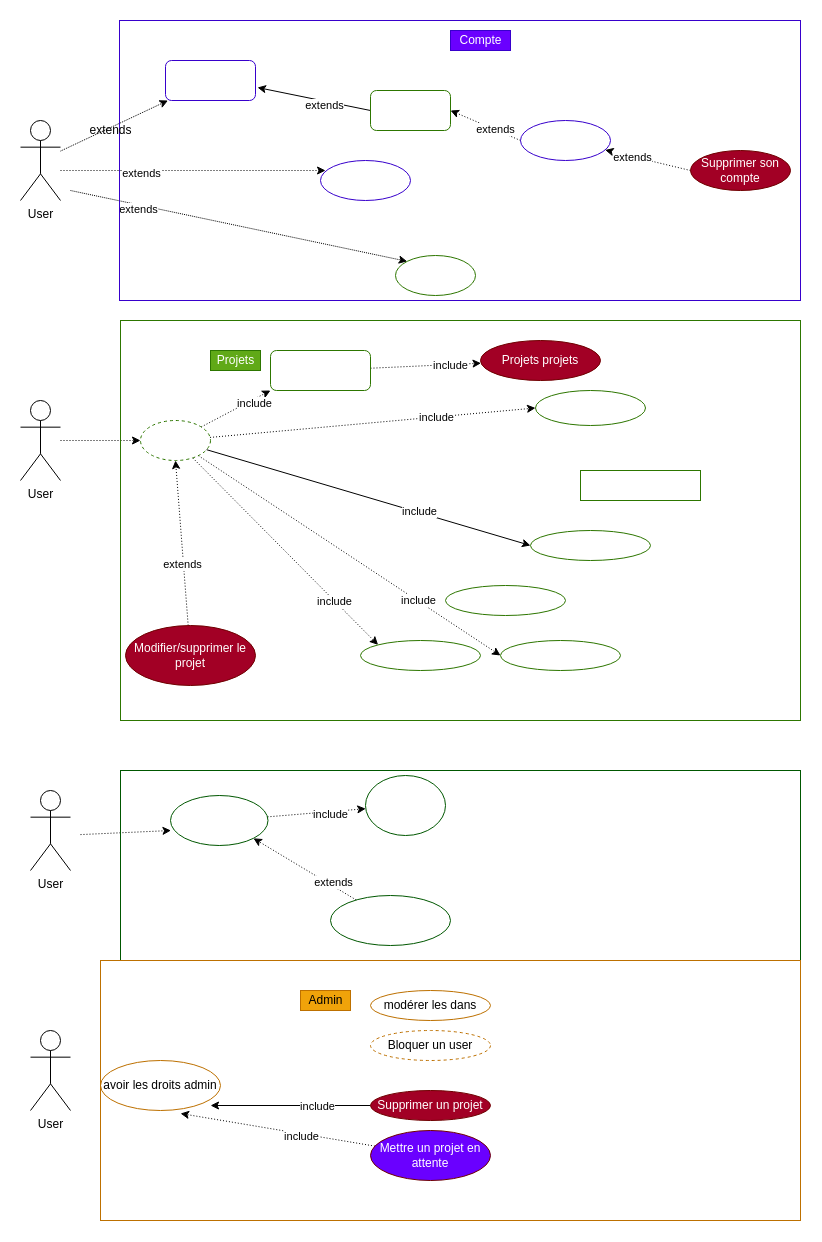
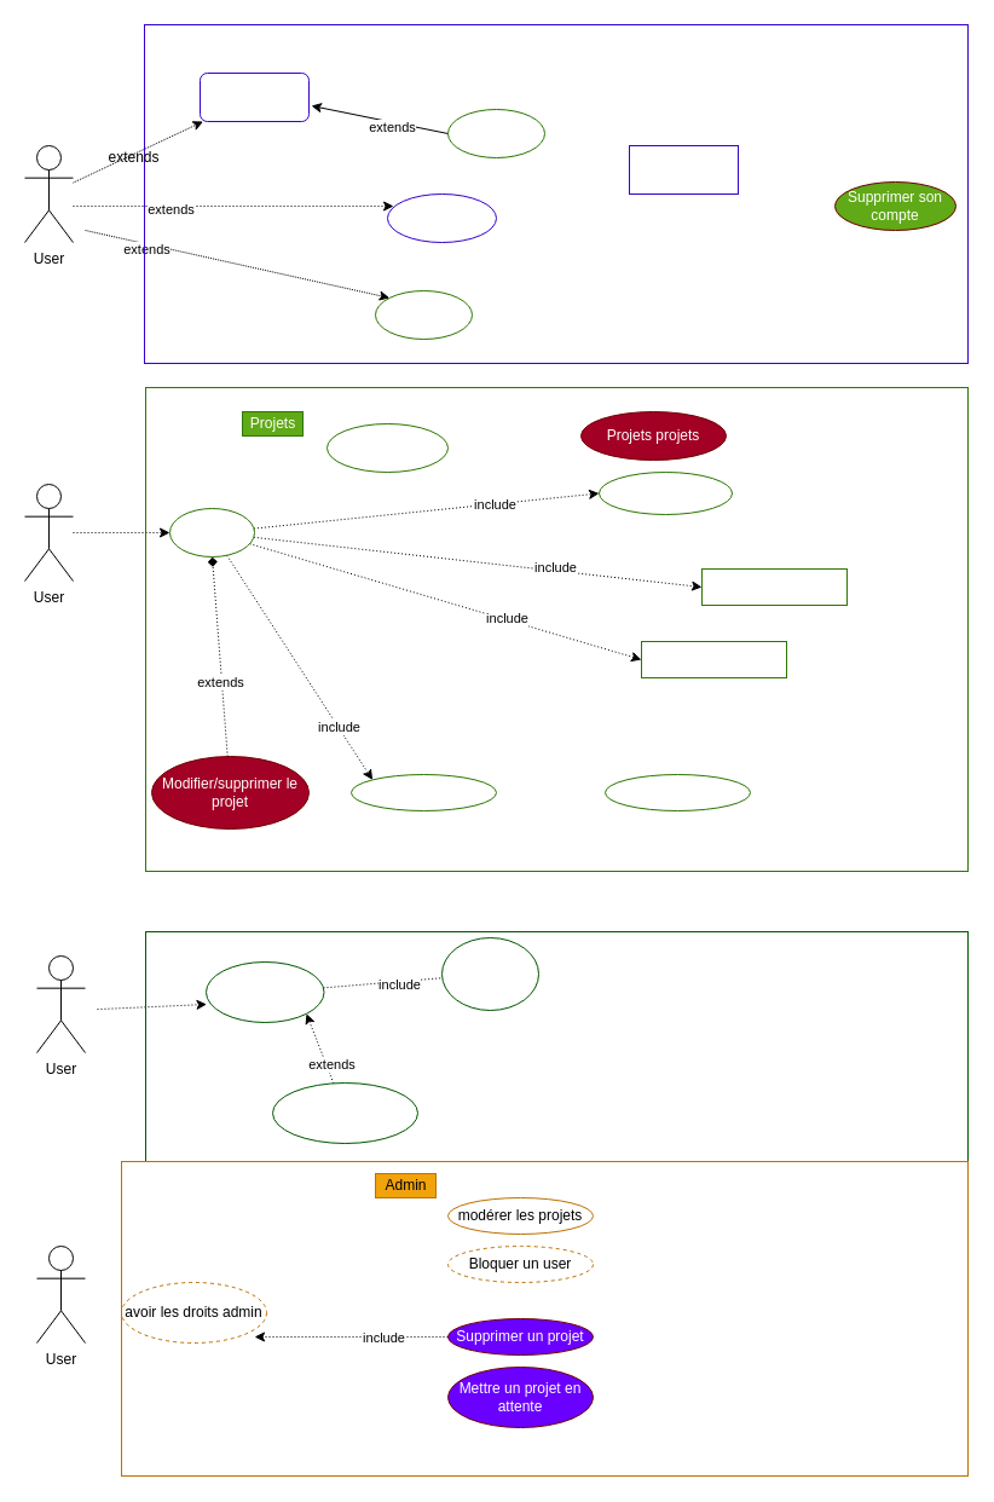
- <mxCell id="30" value="Compte" style="text;html=1;resizable=0;autosize=1;align=center;verticalAlign=middle;points=[];fillColor=#6a00ff;strokeColor=#3700CC;rounded=0;fontColor=#ffffff;" vertex="1" parent="1"><mxGeometry x="450" y="30" width="60" height="20" as="geometry" /></mxCell>
- <mxCell id="34" value="Voir ses projets" style="whiteSpace=wrap;html=1;fillColor=none;fontColor=#ffffff;strokeColor=#2D7600;rounded=1;" vertex="1" parent="1"><mxGeometry x="370" y="90" width="80" height="40" as="geometry" /></mxCell>
+ <mxCell id="34" value="Voir ses projets" style="ellipse;whiteSpace=wrap;html=1;fillColor=none;fontColor=#ffffff;strokeColor=#2D7600;" vertex="1" parent="1"><mxGeometry x="370" y="90" width="80" height="40" as="geometry" /></mxCell>
- <mxCell id="24" style="edgeStyle=none;html=1;exitX=0;exitY=0.5;exitDx=0;exitDy=0;entryX=1;entryY=0.5;entryDx=0;entryDy=0;dashed=1;dashPattern=1 2;" edge="1" parent="1" source="26" target="34"><mxGeometry relative="1" as="geometry" /></mxCell>
- <mxCell id="25" value="extends" style="edgeLabel;html=1;align=center;verticalAlign=middle;resizable=0;points=[];" vertex="1" connectable="0" parent="24"><mxGeometry x="-0.272" y="-1" relative="1" as="geometry"><mxPoint as="offset" /></mxGeometry></mxCell>
- <mxCell id="26" value="Modifier son compte" style="ellipse;whiteSpace=wrap;html=1;fillColor=none;fontColor=#ffffff;strokeColor=#3700CC;" vertex="1" parent="1"><mxGeometry x="520" y="120" width="90" height="40" as="geometry" /></mxCell>
+ <mxCell id="26" value="Modifier son compte" style="whiteSpace=wrap;html=1;fillColor=none;fontColor=#ffffff;strokeColor=#3700CC;rounded=0;" vertex="1" parent="1"><mxGeometry x="520" y="120" width="90" height="40" as="geometry" /></mxCell>
- <mxCell id="27" style="edgeStyle=none;html=1;exitX=0;exitY=0.5;exitDx=0;exitDy=0;dashed=1;dashPattern=1 2;" edge="1" parent="1" source="29" target="26"><mxGeometry relative="1" as="geometry" /></mxCell>
- <mxCell id="28" value="extends" style="edgeLabel;html=1;align=center;verticalAlign=middle;resizable=0;points=[];" vertex="1" connectable="0" parent="27"><mxGeometry x="0.376" y="1" relative="1" as="geometry"><mxPoint as="offset" /></mxGeometry></mxCell>
- <mxCell id="29" value="Supprimer son compte" style="ellipse;whiteSpace=wrap;html=1;fillColor=#a20025;fontColor=#ffffff;strokeColor=#6F0000;" vertex="1" parent="1"><mxGeometry x="690" y="150" width="100" height="40" as="geometry" /></mxCell>
+ <mxCell id="29" value="Supprimer son compte" style="ellipse;whiteSpace=wrap;html=1;fillColor=#60a917;fontColor=#ffffff;strokeColor=#6F0000;" vertex="1" parent="1"><mxGeometry x="690" y="150" width="100" height="40" as="geometry" /></mxCell>
- <mxCell id="31" value="Voir projets existants" style="ellipse;whiteSpace=wrap;html=1;fillColor=none;fontColor=#ffffff;strokeColor=#2D7600;" vertex="1" parent="1"><mxGeometry x="395" y="255" width="80" height="40" as="geometry" /></mxCell>
+ <mxCell id="31" value="Voir projets existants" style="ellipse;whiteSpace=wrap;html=1;fillColor=none;fontColor=#ffffff;strokeColor=#2D7600;" vertex="1" parent="1"><mxGeometry x="310" y="240" width="80" height="40" as="geometry" /></mxCell>
- <mxCell id="49" value="Projets" style="text;html=1;resizable=0;autosize=1;align=center;verticalAlign=middle;points=[];fillColor=#60a917;strokeColor=#2D7600;rounded=0;fontColor=#ffffff;" vertex="1" parent="1"><mxGeometry x="210" y="350" width="50" height="20" as="geometry" /></mxCell>
+ <mxCell id="49" value="Projets" style="text;html=1;resizable=0;autosize=1;align=center;verticalAlign=middle;points=[];fillColor=#60a917;strokeColor=#2D7600;rounded=0;fontColor=#ffffff;" vertex="1" parent="1"><mxGeometry x="200" y="340" width="50" height="20" as="geometry" /></mxCell>
- <mxCell id="38" style="edgeStyle=none;html=1;dashed=1;dashPattern=1 2;" edge="1" parent="1" source="40" target="55"><mxGeometry relative="1" as="geometry" /></mxCell>
- <mxCell id="39" value="include" style="edgeLabel;html=1;align=center;verticalAlign=middle;resizable=0;points=[];" vertex="1" connectable="0" parent="38"><mxGeometry x="0.449" relative="1" as="geometry"><mxPoint as="offset" /></mxGeometry></mxCell>
- <mxCell id="40" value="Être connecté" style="whiteSpace=wrap;html=1;fillColor=none;fontColor=#ffffff;strokeColor=#2D7600;rounded=1;" vertex="1" parent="1"><mxGeometry x="270" y="350" width="100" height="40" as="geometry" /></mxCell>
+ <mxCell id="40" value="Être connecté" style="ellipse;whiteSpace=wrap;html=1;fillColor=none;fontColor=#ffffff;strokeColor=#2D7600;" vertex="1" parent="1"><mxGeometry x="270" y="350" width="100" height="40" as="geometry" /></mxCell>
- <mxCell id="41" value="Définir date de fin&amp;nbsp;" style="ellipse;whiteSpace=wrap;html=1;fillColor=none;fontColor=#ffffff;strokeColor=#2D7600;" vertex="1" parent="1"><mxGeometry x="535" y="390" width="110" height="35" as="geometry" /></mxCell>
+ <mxCell id="41" value="Définir date de fin&amp;nbsp;" style="ellipse;whiteSpace=wrap;html=1;fillColor=none;fontColor=#ffffff;strokeColor=#2D7600;" vertex="1" parent="1"><mxGeometry x="495" y="390" width="110" height="35" as="geometry" /></mxCell>
- <mxCell id="11" style="edgeStyle=none;html=1;entryX=0;entryY=1;entryDx=0;entryDy=0;dashed=1;dashPattern=1 2;" edge="1" parent="1" source="23" target="40"><mxGeometry relative="1" as="geometry" /></mxCell>
- <mxCell id="12" value="include" style="edgeLabel;html=1;align=center;verticalAlign=middle;resizable=0;points=[];" vertex="1" connectable="0" parent="11"><mxGeometry x="0.491" y="-4" relative="1" as="geometry"><mxPoint as="offset" /></mxGeometry></mxCell>
- <mxCell id="23" value="Créer un projet" style="ellipse;whiteSpace=wrap;html=1;fillColor=none;fontColor=#ffffff;strokeColor=#2D7600;dashed=1;" vertex="1" parent="1"><mxGeometry x="140" y="420" width="70" height="40" as="geometry" /></mxCell>
+ <mxCell id="23" value="Créer un projet" style="ellipse;whiteSpace=wrap;html=1;fillColor=none;fontColor=#ffffff;strokeColor=#2D7600;" vertex="1" parent="1"><mxGeometry x="140" y="420" width="70" height="40" as="geometry" /></mxCell>
- <mxCell id="46" style="edgeStyle=none;html=1;dashed=1;dashPattern=1 2;entryX=0.5;entryY=1;entryDx=0;entryDy=0;" edge="1" parent="1" source="48" target="23"><mxGeometry relative="1" as="geometry"><mxPoint x="180" y="470" as="targetPoint" /></mxGeometry></mxCell>
+ <mxCell id="46" style="edgeStyle=none;html=1;dashed=1;dashPattern=1 2;entryX=0.5;entryY=1;entryDx=0;entryDy=0;endArrow=diamond;" edge="1" parent="1" source="48" target="23"><mxGeometry relative="1" as="geometry"><mxPoint x="180" y="470" as="targetPoint" /></mxGeometry></mxCell>
+ <mxCell id="15" style="edgeStyle=none;html=1;entryX=0;entryY=0.5;entryDx=0;entryDy=0;dashed=1;dashPattern=1 2;" edge="1" parent="1" source="23" target="42"><mxGeometry relative="1" as="geometry" /></mxCell>
+ <mxCell id="16" value="include" style="edgeLabel;html=1;align=center;verticalAlign=middle;resizable=0;points=[];" vertex="1" connectable="0" parent="15"><mxGeometry x="0.347" y="3" relative="1" as="geometry"><mxPoint x="-1" as="offset" /></mxGeometry></mxCell>
- <mxCell id="17" style="edgeStyle=none;html=1;entryX=0;entryY=0.5;entryDx=0;entryDy=0;dashed=0;dashPattern=1 2;" edge="1" parent="1" source="23" target="43"><mxGeometry relative="1" as="geometry" /></mxCell>
+ <mxCell id="17" style="edgeStyle=none;html=1;entryX=0;entryY=0.5;entryDx=0;entryDy=0;dashed=1;dashPattern=1 2;" edge="1" parent="1" source="23" target="43"><mxGeometry relative="1" as="geometry" /></mxCell>
- <mxCell id="43" value="Description" style="ellipse;whiteSpace=wrap;html=1;fillColor=none;fontColor=#ffffff;strokeColor=#2D7600;" vertex="1" parent="1"><mxGeometry x="530" y="530" width="120" height="30" as="geometry" /></mxCell>
+ <mxCell id="43" value="Description" style="whiteSpace=wrap;html=1;fillColor=none;fontColor=#ffffff;strokeColor=#2D7600;rounded=0;" vertex="1" parent="1"><mxGeometry x="530" y="530" width="120" height="30" as="geometry" /></mxCell>
- <mxCell id="19" style="edgeStyle=none;html=1;entryX=0;entryY=0.5;entryDx=0;entryDy=0;dashed=1;dashPattern=1 2;" edge="1" parent="1" source="23" target="45"><mxGeometry relative="1" as="geometry" /></mxCell>
- <mxCell id="20" value="include" style="edgeLabel;html=1;align=center;verticalAlign=middle;resizable=0;points=[];" vertex="1" connectable="0" parent="19"><mxGeometry x="0.446" relative="1" as="geometry"><mxPoint x="1" as="offset" /></mxGeometry></mxCell>
- <mxCell id="44" value="Photos" style="ellipse;whiteSpace=wrap;html=1;fillColor=none;fontColor=#ffffff;strokeColor=#2D7600;" vertex="1" parent="1"><mxGeometry x="445" y="585" width="120" height="30" as="geometry" /></mxCell>
- <mxCell id="61" value="définir contreparties" style="ellipse;whiteSpace=wrap;html=1;fillColor=none;fontColor=#ffffff;strokeColor=#2D7600;" vertex="1" parent="1"><mxGeometry x="360" y="640" width="120" height="30" as="geometry" /></mxCell>
+ <mxCell id="61" value="définir contreparties" style="ellipse;whiteSpace=wrap;html=1;fillColor=none;fontColor=#ffffff;strokeColor=#2D7600;" vertex="1" parent="1"><mxGeometry x="290" y="640" width="120" height="30" as="geometry" /></mxCell>
- <mxCell id="52" style="edgeStyle=none;html=1;dashed=1;dashPattern=1 2;" edge="1" parent="1" source="54" target="57"><mxGeometry relative="1" as="geometry" /></mxCell>
+ <mxCell id="52" style="edgeStyle=none;html=1;dashed=1;dashPattern=1 2;endArrow=none;" edge="1" parent="1" source="54" target="57"><mxGeometry relative="1" as="geometry" /></mxCell>
- <mxCell id="60" value="Voir les projets où investissement" style="ellipse;whiteSpace=wrap;html=1;fillColor=none;fontColor=#ffffff;strokeColor=#005700;" vertex="1" parent="1"><mxGeometry x="330" y="895" width="120" height="50" as="geometry" /></mxCell>
+ <mxCell id="60" value="Voir les projets où investissement" style="ellipse;whiteSpace=wrap;html=1;fillColor=none;fontColor=#ffffff;strokeColor=#005700;" vertex="1" parent="1"><mxGeometry x="225" y="895" width="120" height="50" as="geometry" /></mxCell>
- <mxCell id="74" value="Admin" style="text;html=1;resizable=0;autosize=1;align=center;verticalAlign=middle;points=[];fillColor=#f0a30a;strokeColor=#BD7000;rounded=0;fontColor=#000000;" vertex="1" parent="1"><mxGeometry x="300" y="990" width="50" height="20" as="geometry" /></mxCell>
+ <mxCell id="74" value="Admin" style="text;html=1;resizable=0;autosize=1;align=center;verticalAlign=middle;points=[];fillColor=#f0a30a;strokeColor=#BD7000;rounded=0;fontColor=#000000;" vertex="1" parent="1"><mxGeometry x="310" y="970" width="50" height="20" as="geometry" /></mxCell>
- <mxCell id="64" value="modérer les dans" style="ellipse;whiteSpace=wrap;html=1;fillColor=none;fontColor=#000000;strokeColor=#BD7000;" vertex="1" parent="1"><mxGeometry x="370" y="990" width="120" height="30" as="geometry" /></mxCell>
+ <mxCell id="64" value="modérer les projets" style="ellipse;whiteSpace=wrap;html=1;fillColor=none;fontColor=#000000;strokeColor=#BD7000;" vertex="1" parent="1"><mxGeometry x="370" y="990" width="120" height="30" as="geometry" /></mxCell>
- <mxCell id="65" value="avoir les droits admin" style="ellipse;whiteSpace=wrap;html=1;fillColor=none;fontColor=#000000;strokeColor=#BD7000;" vertex="1" parent="1"><mxGeometry x="100" y="1060" width="120" height="50" as="geometry" /></mxCell>
+ <mxCell id="65" value="avoir les droits admin" style="ellipse;whiteSpace=wrap;html=1;fillColor=none;fontColor=#000000;strokeColor=#BD7000;dashed=1;" vertex="1" parent="1"><mxGeometry x="100" y="1060" width="120" height="50" as="geometry" /></mxCell>
- <mxCell id="67" style="edgeStyle=none;html=1;entryX=0.917;entryY=0.9;entryDx=0;entryDy=0;entryPerimeter=0;dashed=0;dashPattern=1 2;" edge="1" parent="1" source="69" target="65"><mxGeometry relative="1" as="geometry" /></mxCell>
+ <mxCell id="67" style="edgeStyle=none;html=1;entryX=0.917;entryY=0.9;entryDx=0;entryDy=0;entryPerimeter=0;dashed=1;dashPattern=1 2;" edge="1" parent="1" source="69" target="65"><mxGeometry relative="1" as="geometry" /></mxCell>
- <mxCell id="69" value="Supprimer un projet" style="ellipse;whiteSpace=wrap;html=1;fillColor=#a20025;fontColor=#ffffff;strokeColor=#6F0000;" vertex="1" parent="1"><mxGeometry x="370" y="1090" width="120" height="30" as="geometry" /></mxCell>
+ <mxCell id="69" value="Supprimer un projet" style="ellipse;whiteSpace=wrap;html=1;fillColor=#6a00ff;fontColor=#ffffff;strokeColor=#6F0000;" vertex="1" parent="1"><mxGeometry x="370" y="1090" width="120" height="30" as="geometry" /></mxCell>
- <mxCell id="70" style="edgeStyle=none;html=1;entryX=0.667;entryY=1.06;entryDx=0;entryDy=0;entryPerimeter=0;dashed=1;dashPattern=1 2;" edge="1" parent="1" source="72" target="65"><mxGeometry relative="1" as="geometry" /></mxCell>
- <mxCell id="71" value="include" style="edgeLabel;html=1;align=center;verticalAlign=middle;resizable=0;points=[];" vertex="1" connectable="0" parent="70"><mxGeometry x="-0.238" y="2" relative="1" as="geometry"><mxPoint as="offset" /></mxGeometry></mxCell>
